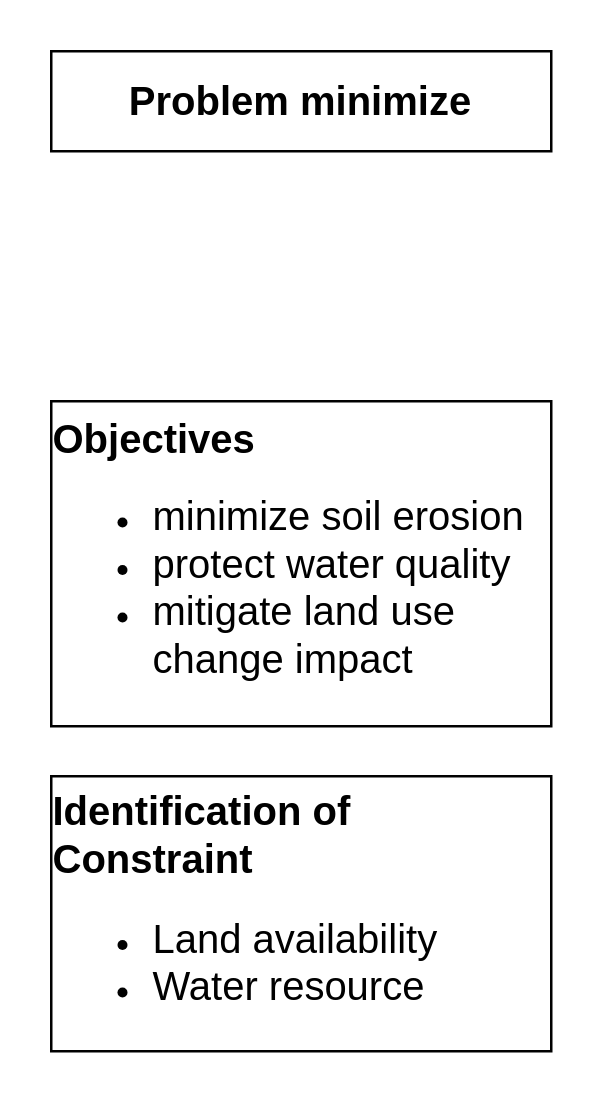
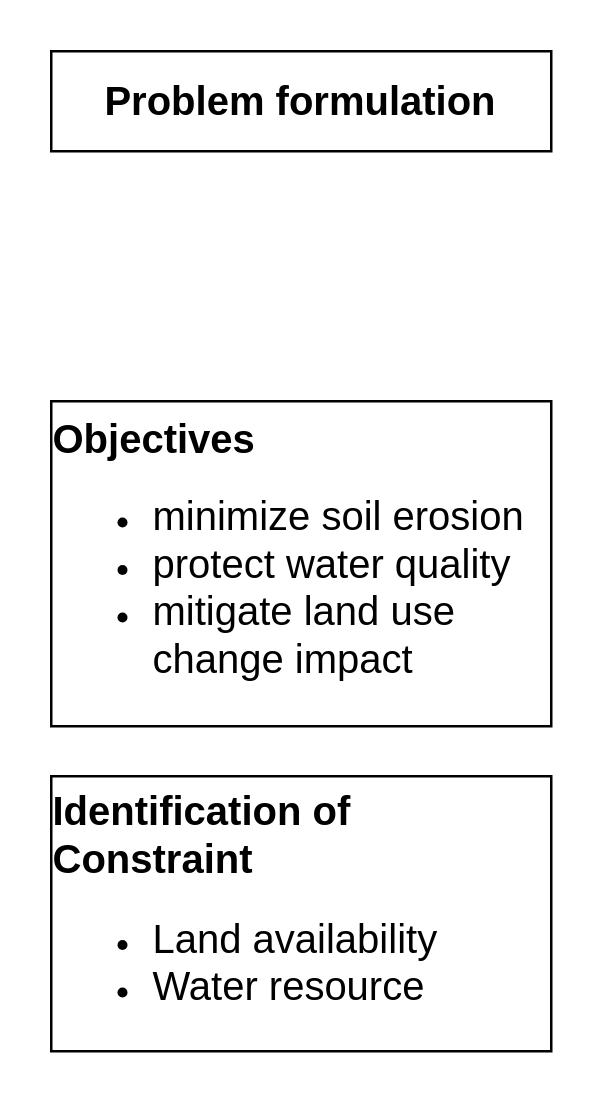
- <mxCell id="4" value="&lt;font style=&quot;font-size: 16px;&quot;&gt;&lt;b&gt;Problem minimize&lt;/b&gt;&lt;/font&gt;" style="rounded=0;whiteSpace=wrap;html=1;" vertex="1" parent="1"><mxGeometry x="20" y="20" width="200" height="40" as="geometry" /></mxCell>
+ <mxCell id="4" value="&lt;font style=&quot;font-size: 16px;&quot;&gt;&lt;b&gt;Problem formulation&lt;/b&gt;&lt;/font&gt;" style="rounded=0;whiteSpace=wrap;html=1;" vertex="1" parent="1"><mxGeometry x="20" y="20" width="200" height="40" as="geometry" /></mxCell>
